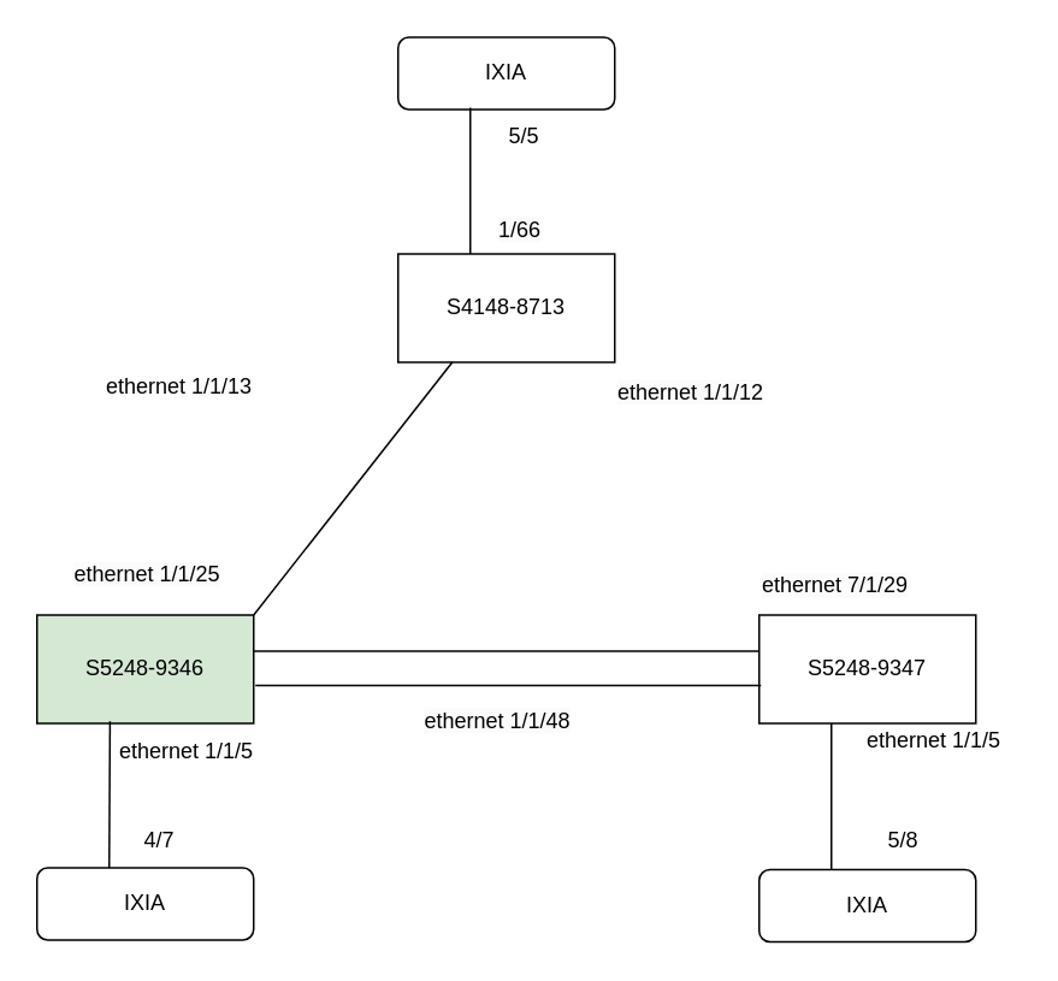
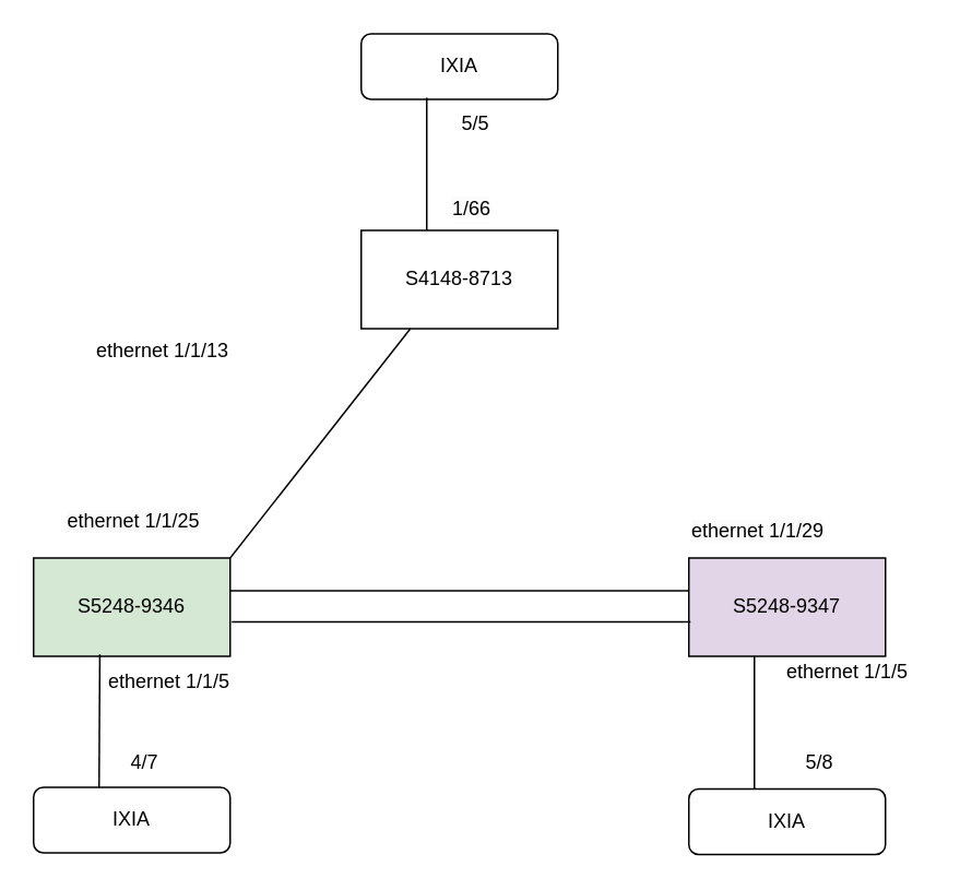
- <mxCell id="9" value="&lt;span style=&quot;color: rgb(0, 0, 0); font-family: Helvetica; font-size: 12px; font-style: normal; font-variant-ligatures: normal; font-variant-caps: normal; font-weight: 400; letter-spacing: normal; orphans: 2; text-align: center; text-indent: 0px; text-transform: none; widows: 2; word-spacing: 0px; -webkit-text-stroke-width: 0px; white-space: normal; background-color: rgb(251, 251, 251); text-decoration-thickness: initial; text-decoration-style: initial; text-decoration-color: initial; display: inline !important; float: none;&quot;&gt;ethernet 1/1/12&lt;/span&gt;" style="text;whiteSpace=wrap;html=1;" vertex="1" parent="1"><mxGeometry x="340" y="203" width="110" height="40" as="geometry" /></mxCell>
- <mxCell id="18" value="&lt;span style=&quot;color: rgb(0, 0, 0); font-family: Helvetica; font-size: 12px; font-style: normal; font-variant-ligatures: normal; font-variant-caps: normal; font-weight: 400; letter-spacing: normal; orphans: 2; text-align: center; text-indent: 0px; text-transform: none; widows: 2; word-spacing: 0px; -webkit-text-stroke-width: 0px; white-space: normal; background-color: rgb(251, 251, 251); text-decoration-thickness: initial; text-decoration-style: initial; text-decoration-color: initial; display: inline !important; float: none;&quot;&gt;ethernet 7/1/29&lt;/span&gt;" style="text;whiteSpace=wrap;html=1;" vertex="1" parent="1"><mxGeometry x="420" y="310" width="110" height="40" as="geometry" /></mxCell>
+ <mxCell id="18" value="&lt;span style=&quot;color: rgb(0, 0, 0); font-family: Helvetica; font-size: 12px; font-style: normal; font-variant-ligatures: normal; font-variant-caps: normal; font-weight: 400; letter-spacing: normal; orphans: 2; text-align: center; text-indent: 0px; text-transform: none; widows: 2; word-spacing: 0px; -webkit-text-stroke-width: 0px; white-space: normal; background-color: rgb(251, 251, 251); text-decoration-thickness: initial; text-decoration-style: initial; text-decoration-color: initial; display: inline !important; float: none;&quot;&gt;ethernet 1/1/29&lt;/span&gt;" style="text;whiteSpace=wrap;html=1;" vertex="1" parent="1"><mxGeometry x="420" y="310" width="110" height="40" as="geometry" /></mxCell>
- <mxCell id="4" value="S5248-9347" style="rounded=0;whiteSpace=wrap;html=1;" vertex="1" parent="1"><mxGeometry x="420" y="340" width="120" height="60" as="geometry" /></mxCell>
+ <mxCell id="4" value="S5248-9347" style="rounded=0;whiteSpace=wrap;html=1;fillColor=#e1d5e7;" vertex="1" parent="1"><mxGeometry x="420" y="340" width="120" height="60" as="geometry" /></mxCell>
- <mxCell id="20" value="&lt;span style=&quot;color: rgb(0, 0, 0); font-family: Helvetica; font-size: 12px; font-style: normal; font-variant-ligatures: normal; font-variant-caps: normal; font-weight: 400; letter-spacing: normal; orphans: 2; text-align: center; text-indent: 0px; text-transform: none; widows: 2; word-spacing: 0px; -webkit-text-stroke-width: 0px; white-space: normal; background-color: rgb(251, 251, 251); text-decoration-thickness: initial; text-decoration-style: initial; text-decoration-color: initial; display: inline !important; float: none;&quot;&gt;ethernet 1/1/48&lt;/span&gt;" style="text;whiteSpace=wrap;html=1;" vertex="1" parent="1"><mxGeometry x="233" y="385" width="110" height="40" as="geometry" /></mxCell>
